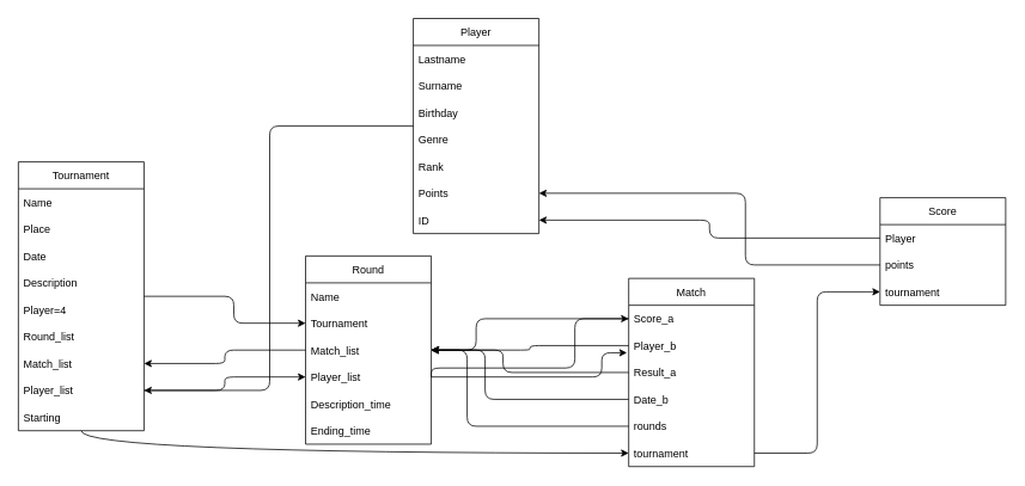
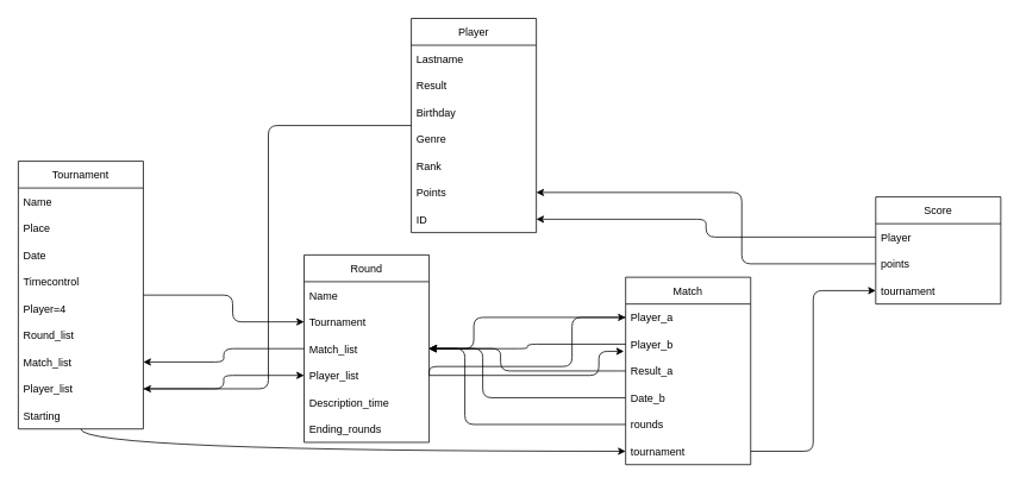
- <mxCell id="35" value="Surname" style="text;strokeColor=none;fillColor=none;align=left;verticalAlign=middle;spacingLeft=4;spacingRight=4;overflow=hidden;points=[[0,0.5],[1,0.5]];portConstraint=eastwest;rotatable=0;" vertex="1" parent="33"><mxGeometry y="60" width="140" height="30" as="geometry" /></mxCell>
+ <mxCell id="35" value="Result" style="text;strokeColor=none;fillColor=none;align=left;verticalAlign=middle;spacingLeft=4;spacingRight=4;overflow=hidden;points=[[0,0.5],[1,0.5]];portConstraint=eastwest;rotatable=0;" vertex="1" parent="33"><mxGeometry y="60" width="140" height="30" as="geometry" /></mxCell>
- <mxCell id="8" value="Description" style="text;strokeColor=none;fillColor=none;align=left;verticalAlign=middle;spacingLeft=4;spacingRight=4;overflow=hidden;points=[[0,0.5],[1,0.5]];portConstraint=eastwest;rotatable=0;" vertex="1" parent="4"><mxGeometry y="120" width="140" height="30" as="geometry" /></mxCell>
+ <mxCell id="8" value="Timecontrol" style="text;strokeColor=none;fillColor=none;align=left;verticalAlign=middle;spacingLeft=4;spacingRight=4;overflow=hidden;points=[[0,0.5],[1,0.5]];portConstraint=eastwest;rotatable=0;" vertex="1" parent="4"><mxGeometry y="120" width="140" height="30" as="geometry" /></mxCell>
- <mxCell id="22" value="Score_a" style="text;strokeColor=none;fillColor=none;align=left;verticalAlign=middle;spacingLeft=4;spacingRight=4;overflow=hidden;points=[[0,0.5],[1,0.5]];portConstraint=eastwest;rotatable=0;" vertex="1" parent="21"><mxGeometry y="30" width="140" height="30" as="geometry" /></mxCell>
+ <mxCell id="22" value="Player_a" style="text;strokeColor=none;fillColor=none;align=left;verticalAlign=middle;spacingLeft=4;spacingRight=4;overflow=hidden;points=[[0,0.5],[1,0.5]];portConstraint=eastwest;rotatable=0;" vertex="1" parent="21"><mxGeometry y="30" width="140" height="30" as="geometry" /></mxCell>
- <mxCell id="20" value="Ending_time" style="text;strokeColor=none;fillColor=none;align=left;verticalAlign=middle;spacingLeft=4;spacingRight=4;overflow=hidden;points=[[0,0.5],[1,0.5]];portConstraint=eastwest;rotatable=0;" vertex="1" parent="14"><mxGeometry y="180" width="140" height="30" as="geometry" /></mxCell>
+ <mxCell id="20" value="Ending_rounds" style="text;strokeColor=none;fillColor=none;align=left;verticalAlign=middle;spacingLeft=4;spacingRight=4;overflow=hidden;points=[[0,0.5],[1,0.5]];portConstraint=eastwest;rotatable=0;" vertex="1" parent="14"><mxGeometry y="180" width="140" height="30" as="geometry" /></mxCell>
